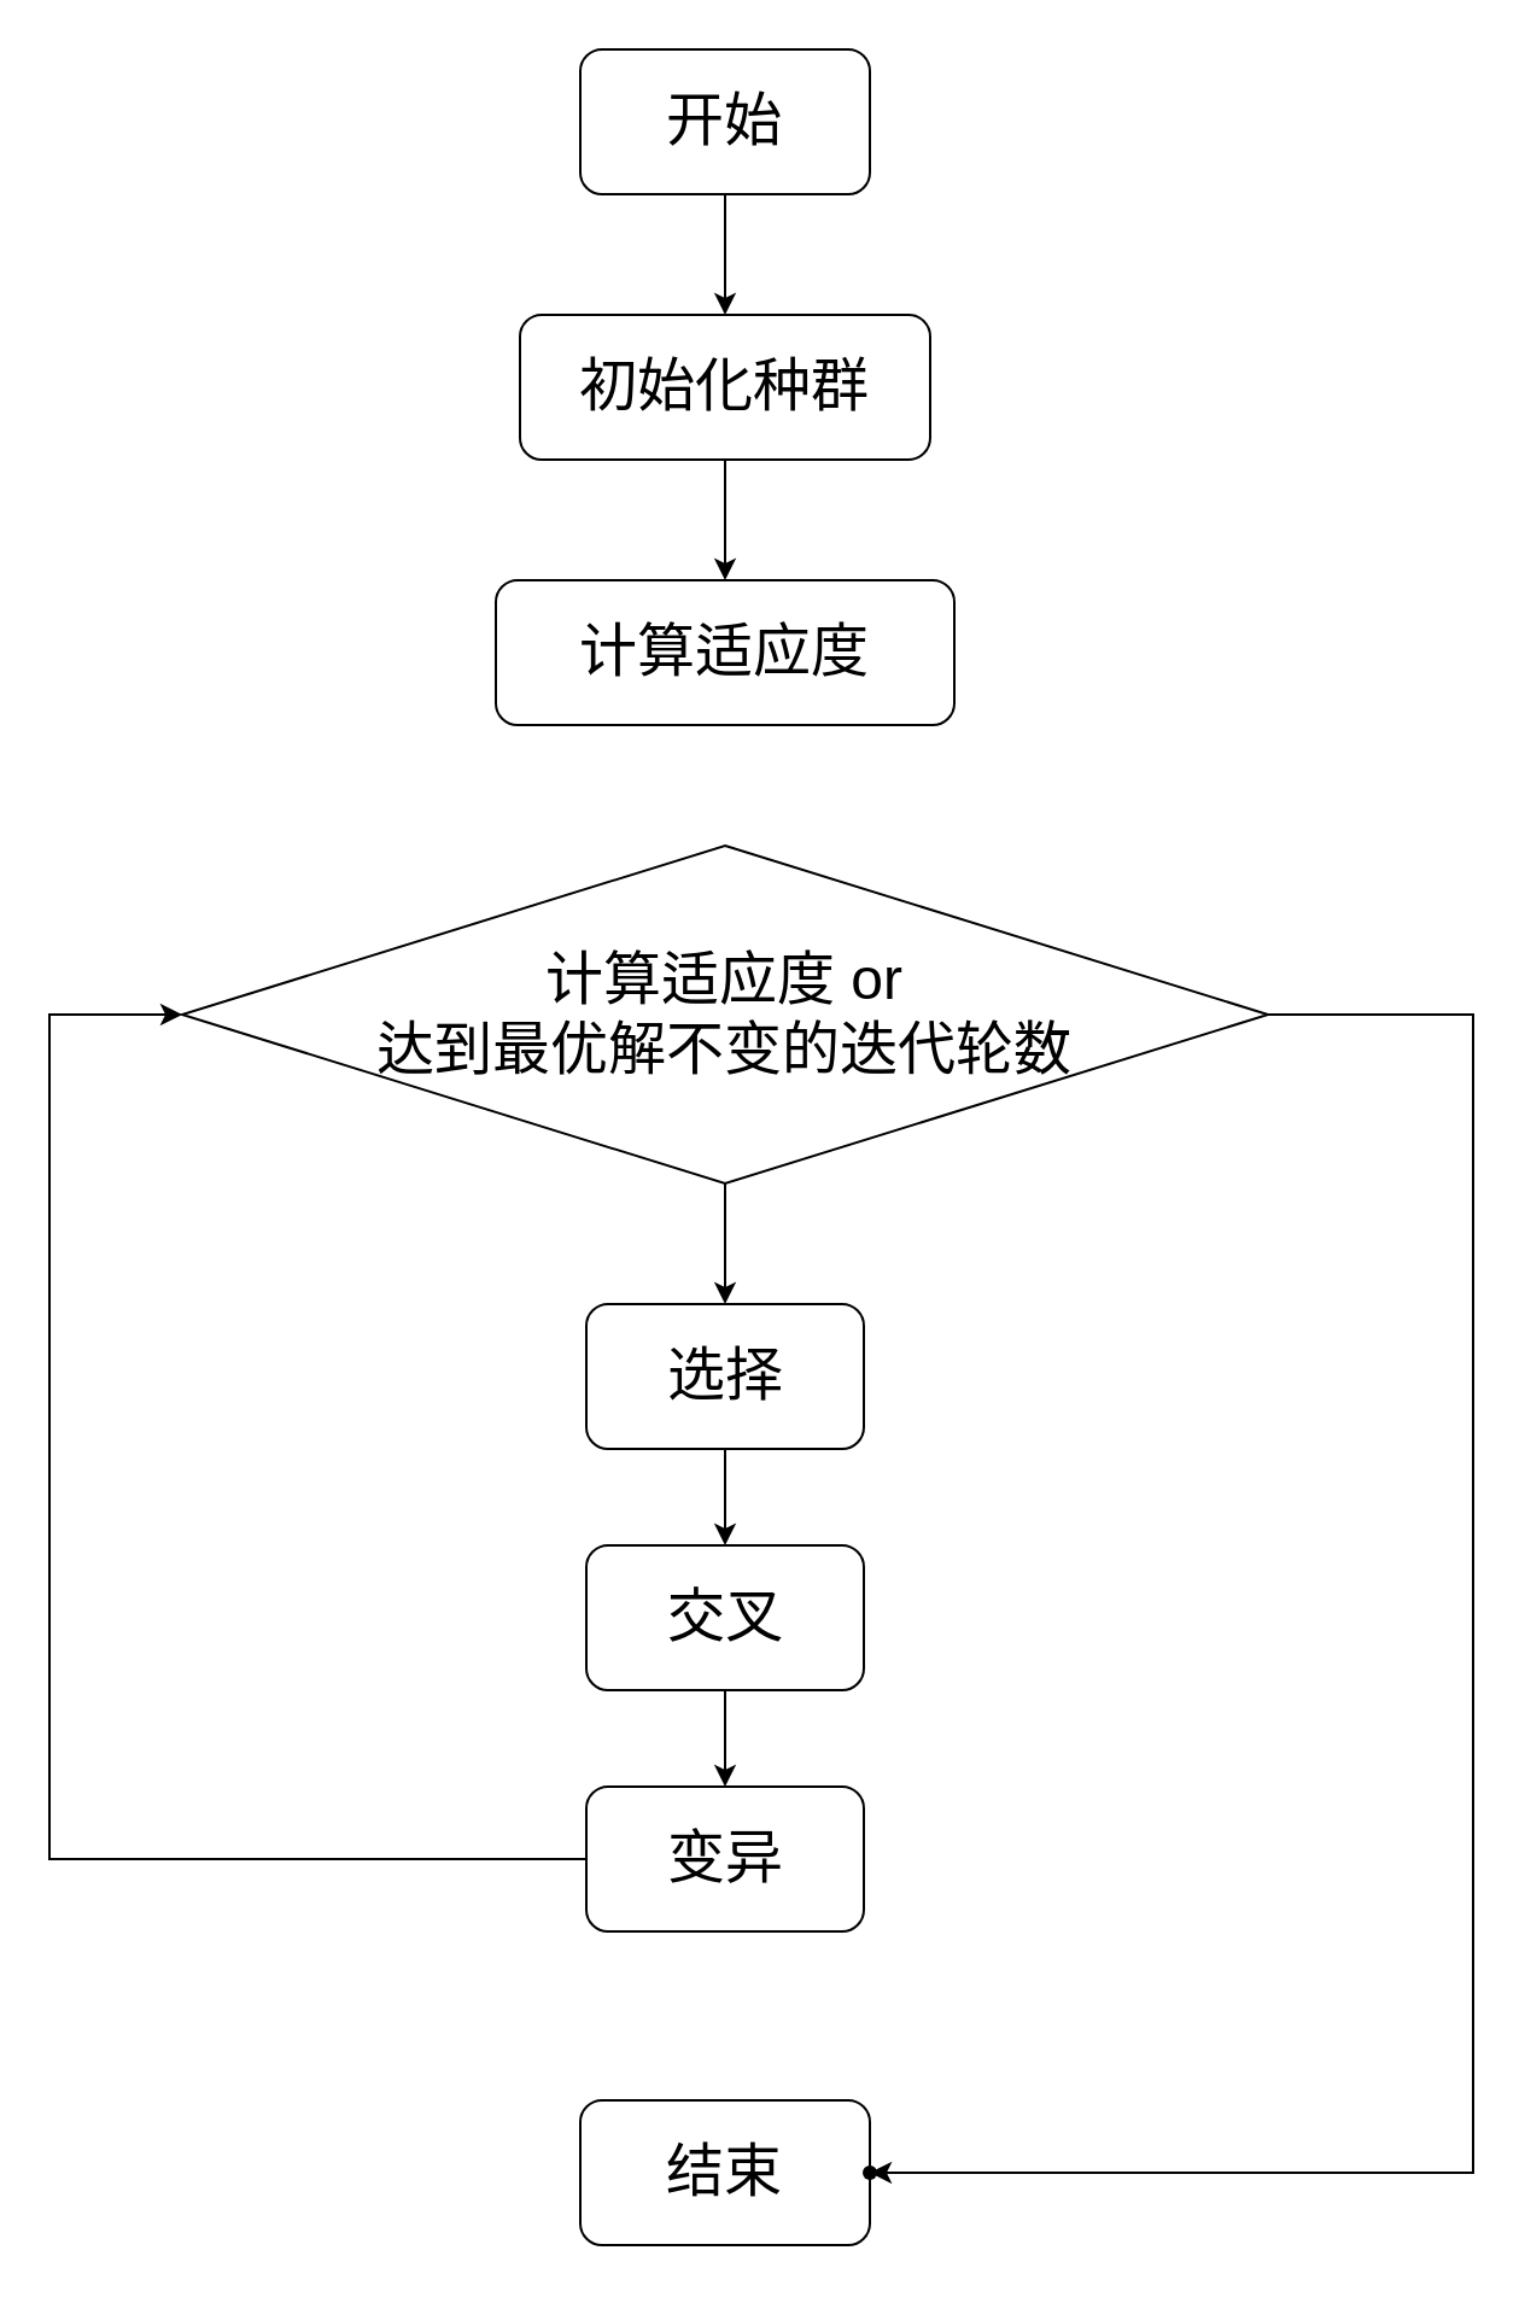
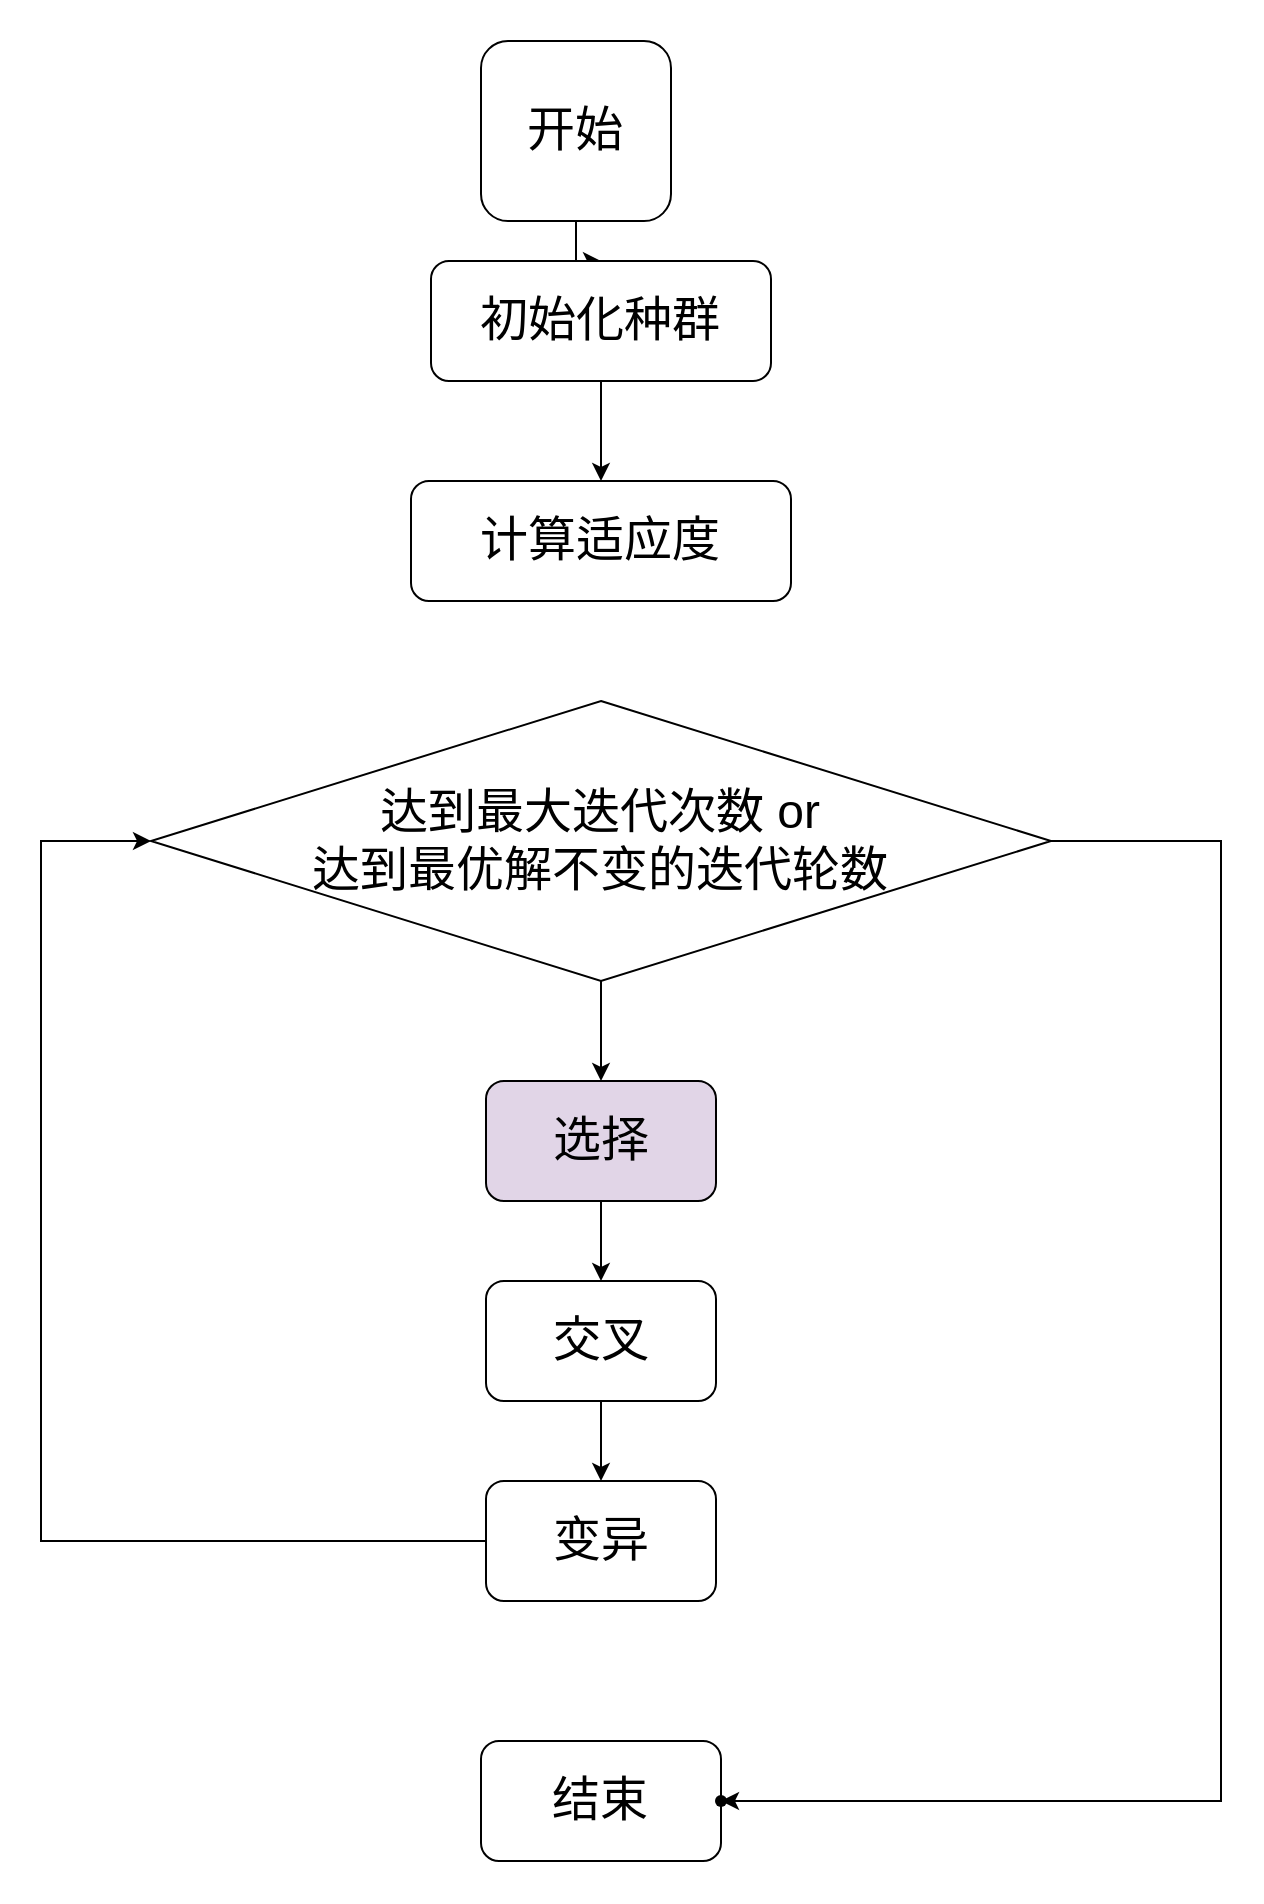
- <mxCell id="3" value="&lt;font style=&quot;font-size: 24px&quot;&gt;开始&lt;/font&gt;" style="rounded=1;whiteSpace=wrap;html=1;" vertex="1" parent="1"><mxGeometry x="240" y="20" width="120" height="60" as="geometry" /></mxCell>
+ <mxCell id="3" value="&lt;font style=&quot;font-size: 24px&quot;&gt;开始&lt;/font&gt;" style="rounded=1;whiteSpace=wrap;html=1;" vertex="1" parent="1"><mxGeometry x="240" y="20" width="95" height="90" as="geometry" /></mxCell>
- <mxCell id="11" value="计算适应度 or &lt;br&gt;达到最优解不变的迭代轮数" style="rhombus;whiteSpace=wrap;html=1;fontSize=24;" vertex="1" parent="1"><mxGeometry x="75" y="350" width="450" height="140" as="geometry" /></mxCell>
+ <mxCell id="11" value="达到最大迭代次数 or &lt;br&gt;达到最优解不变的迭代轮数" style="rhombus;whiteSpace=wrap;html=1;fontSize=24;" vertex="1" parent="1"><mxGeometry x="75" y="350" width="450" height="140" as="geometry" /></mxCell>
- <mxCell id="13" value="选择" style="rounded=1;whiteSpace=wrap;html=1;fontSize=24;" vertex="1" parent="1"><mxGeometry x="242.5" y="540" width="115" height="60" as="geometry" /></mxCell>
+ <mxCell id="13" value="选择" style="rounded=1;whiteSpace=wrap;html=1;fontSize=24;fillColor=#e1d5e7;" vertex="1" parent="1"><mxGeometry x="242.5" y="540" width="115" height="60" as="geometry" /></mxCell>
